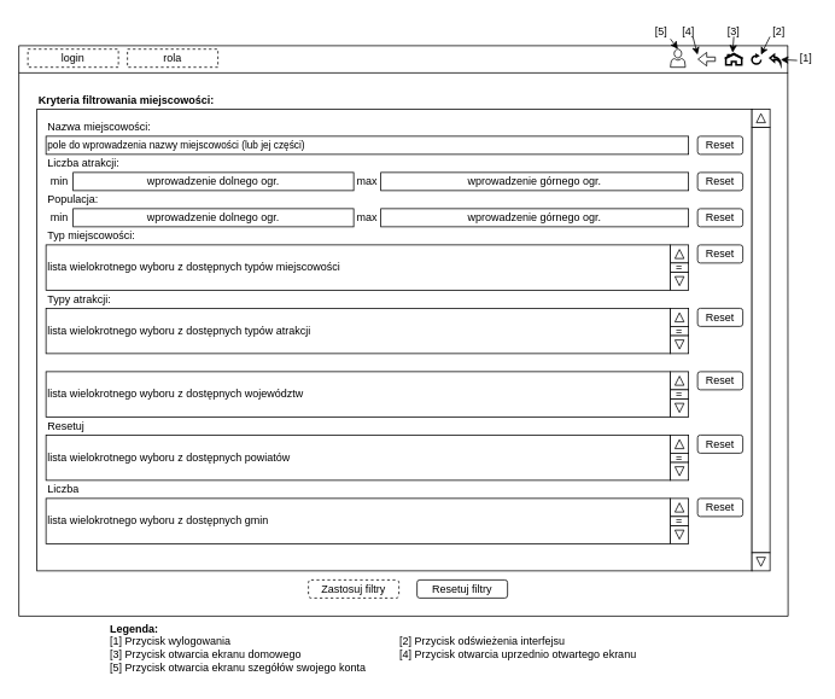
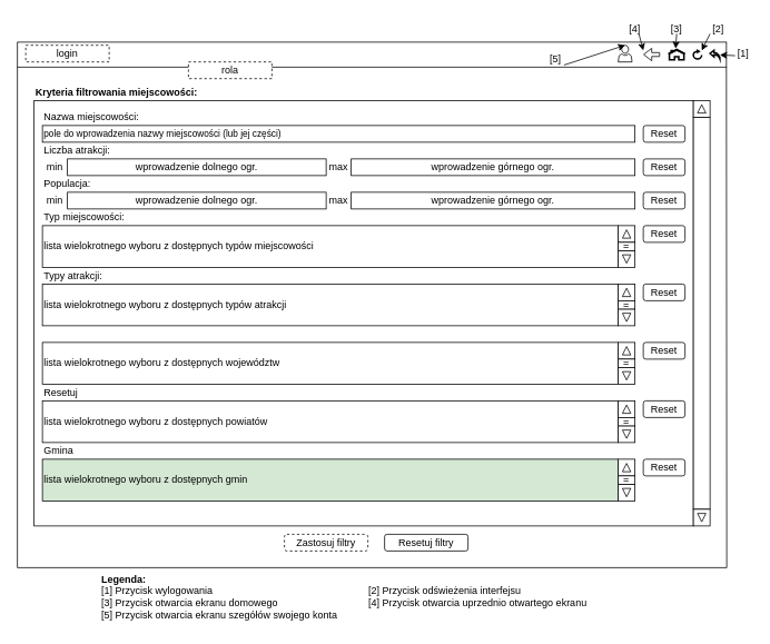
- <mxCell id="85" value="[5]" style="text;html=1;strokeColor=none;fillColor=none;align=center;verticalAlign=middle;whiteSpace=wrap;rounded=0;" vertex="1" parent="1"><mxGeometry x="720" y="20" width="20" height="30" as="geometry" /></mxCell>
+ <mxCell id="85" value="[5]" style="text;html=1;strokeColor=none;fillColor=none;align=center;verticalAlign=middle;whiteSpace=wrap;rounded=0;" vertex="1" parent="1"><mxGeometry x="655" y="55" width="20" height="30" as="geometry" /></mxCell>
- <mxCell id="9" value="rola" style="rounded=0;whiteSpace=wrap;html=1;dashed=1;" parent="1" vertex="1"><mxGeometry x="140" y="53.75" width="100" height="20" as="geometry" /></mxCell>
+ <mxCell id="9" value="rola" style="rounded=0;whiteSpace=wrap;html=1;dashed=1;" parent="1" vertex="1"><mxGeometry x="225" y="73.75" width="100" height="20" as="geometry" /></mxCell>
- <mxCell id="34" value="Liczba" style="text;html=1;strokeColor=none;fillColor=none;align=left;verticalAlign=middle;whiteSpace=wrap;rounded=0;" parent="1" vertex="1"><mxGeometry x="50" y="530" width="150" height="20" as="geometry" /></mxCell>
+ <mxCell id="34" value="Gmina" style="text;html=1;strokeColor=none;fillColor=none;align=left;verticalAlign=middle;whiteSpace=wrap;rounded=0;" parent="1" vertex="1"><mxGeometry x="50" y="530" width="150" height="20" as="geometry" /></mxCell>
- <mxCell id="35" value="lista wielokrotnego wyboru z dostępnych gmin" style="rounded=0;whiteSpace=wrap;html=1;align=left;" parent="1" vertex="1"><mxGeometry x="50" y="550" width="690" height="50" as="geometry" /></mxCell>
+ <mxCell id="35" value="lista wielokrotnego wyboru z dostępnych gmin" style="rounded=0;whiteSpace=wrap;html=1;align=left;fillColor=#d5e8d4;" parent="1" vertex="1"><mxGeometry x="50" y="550" width="690" height="50" as="geometry" /></mxCell>
